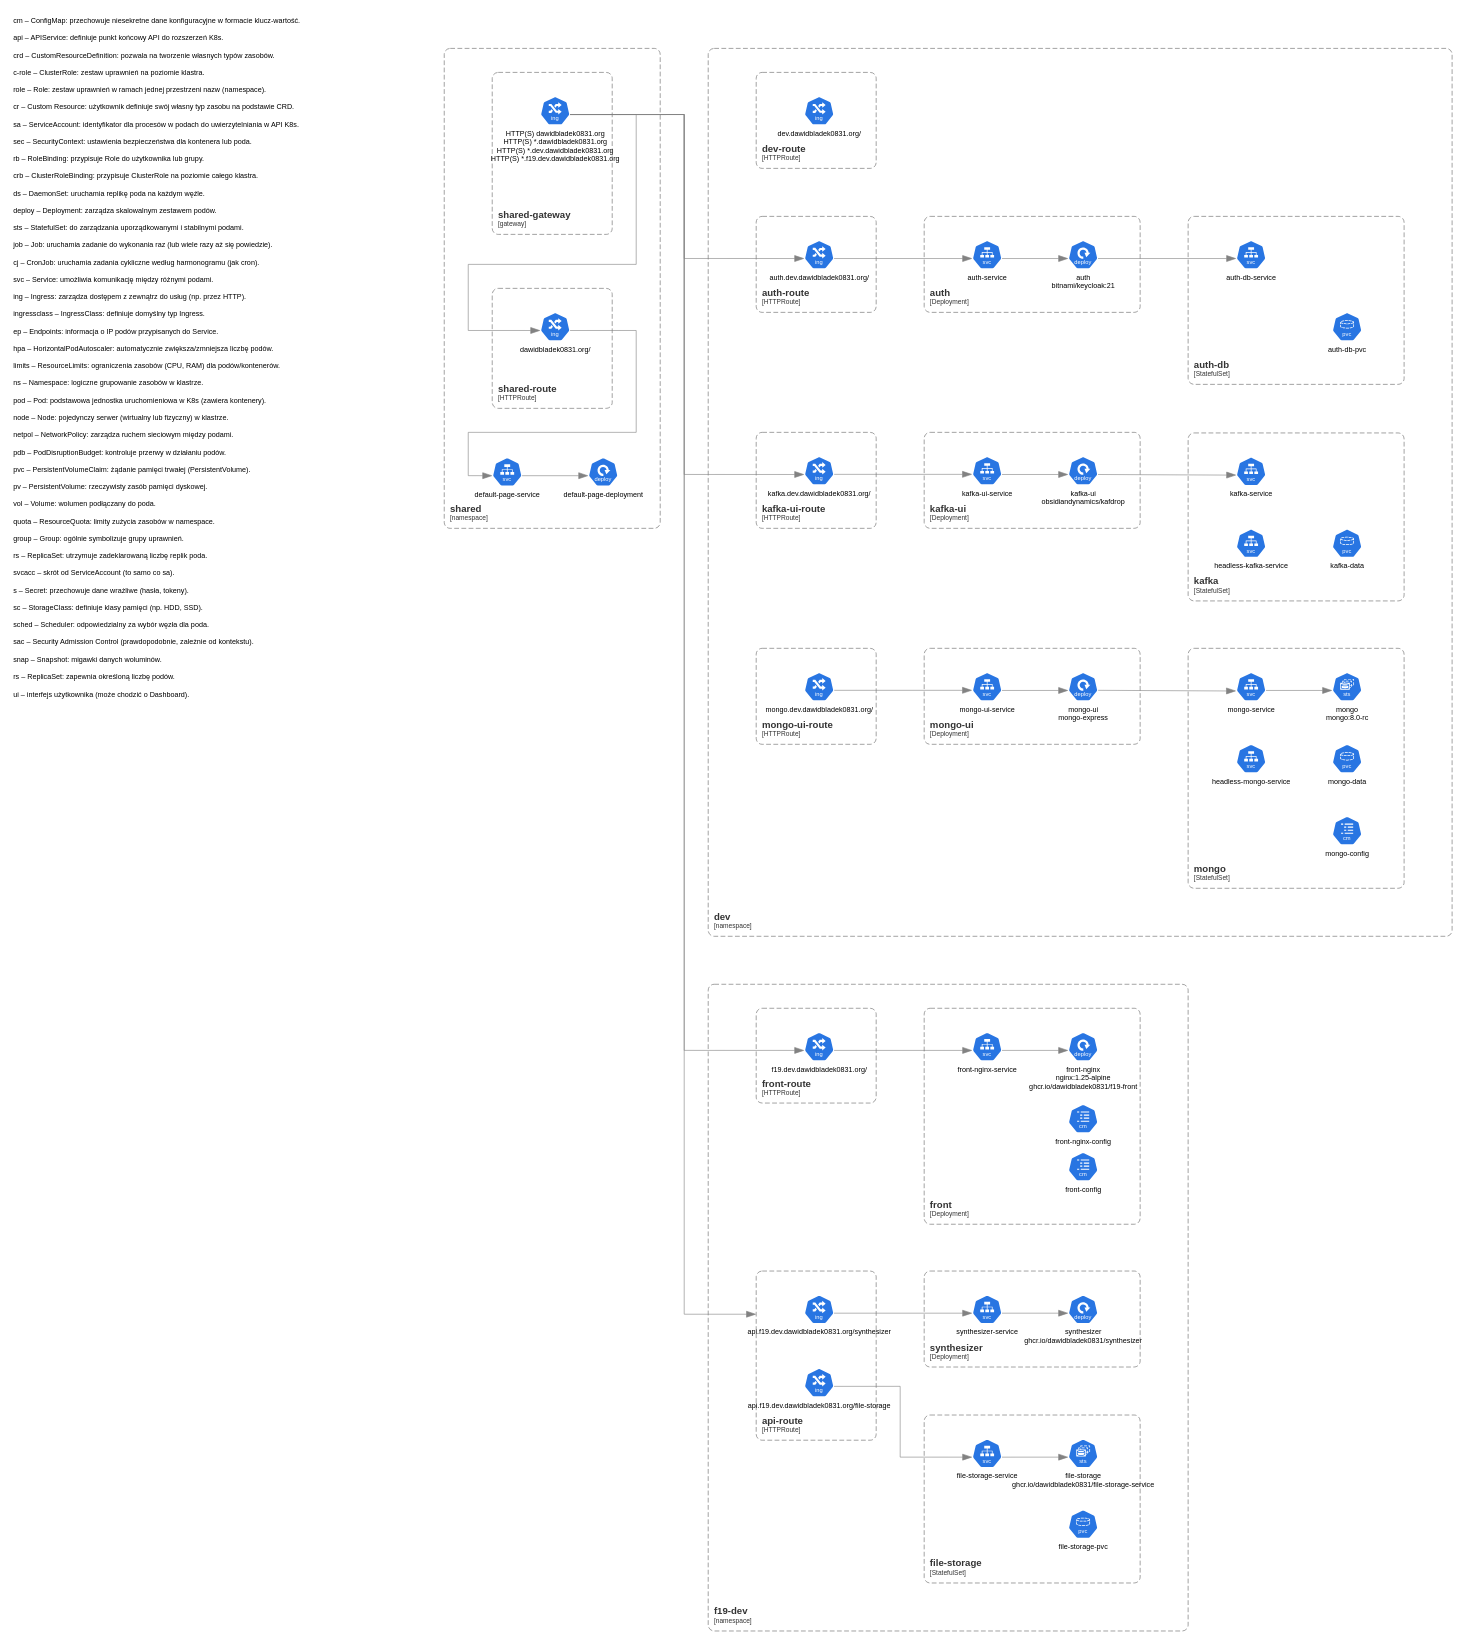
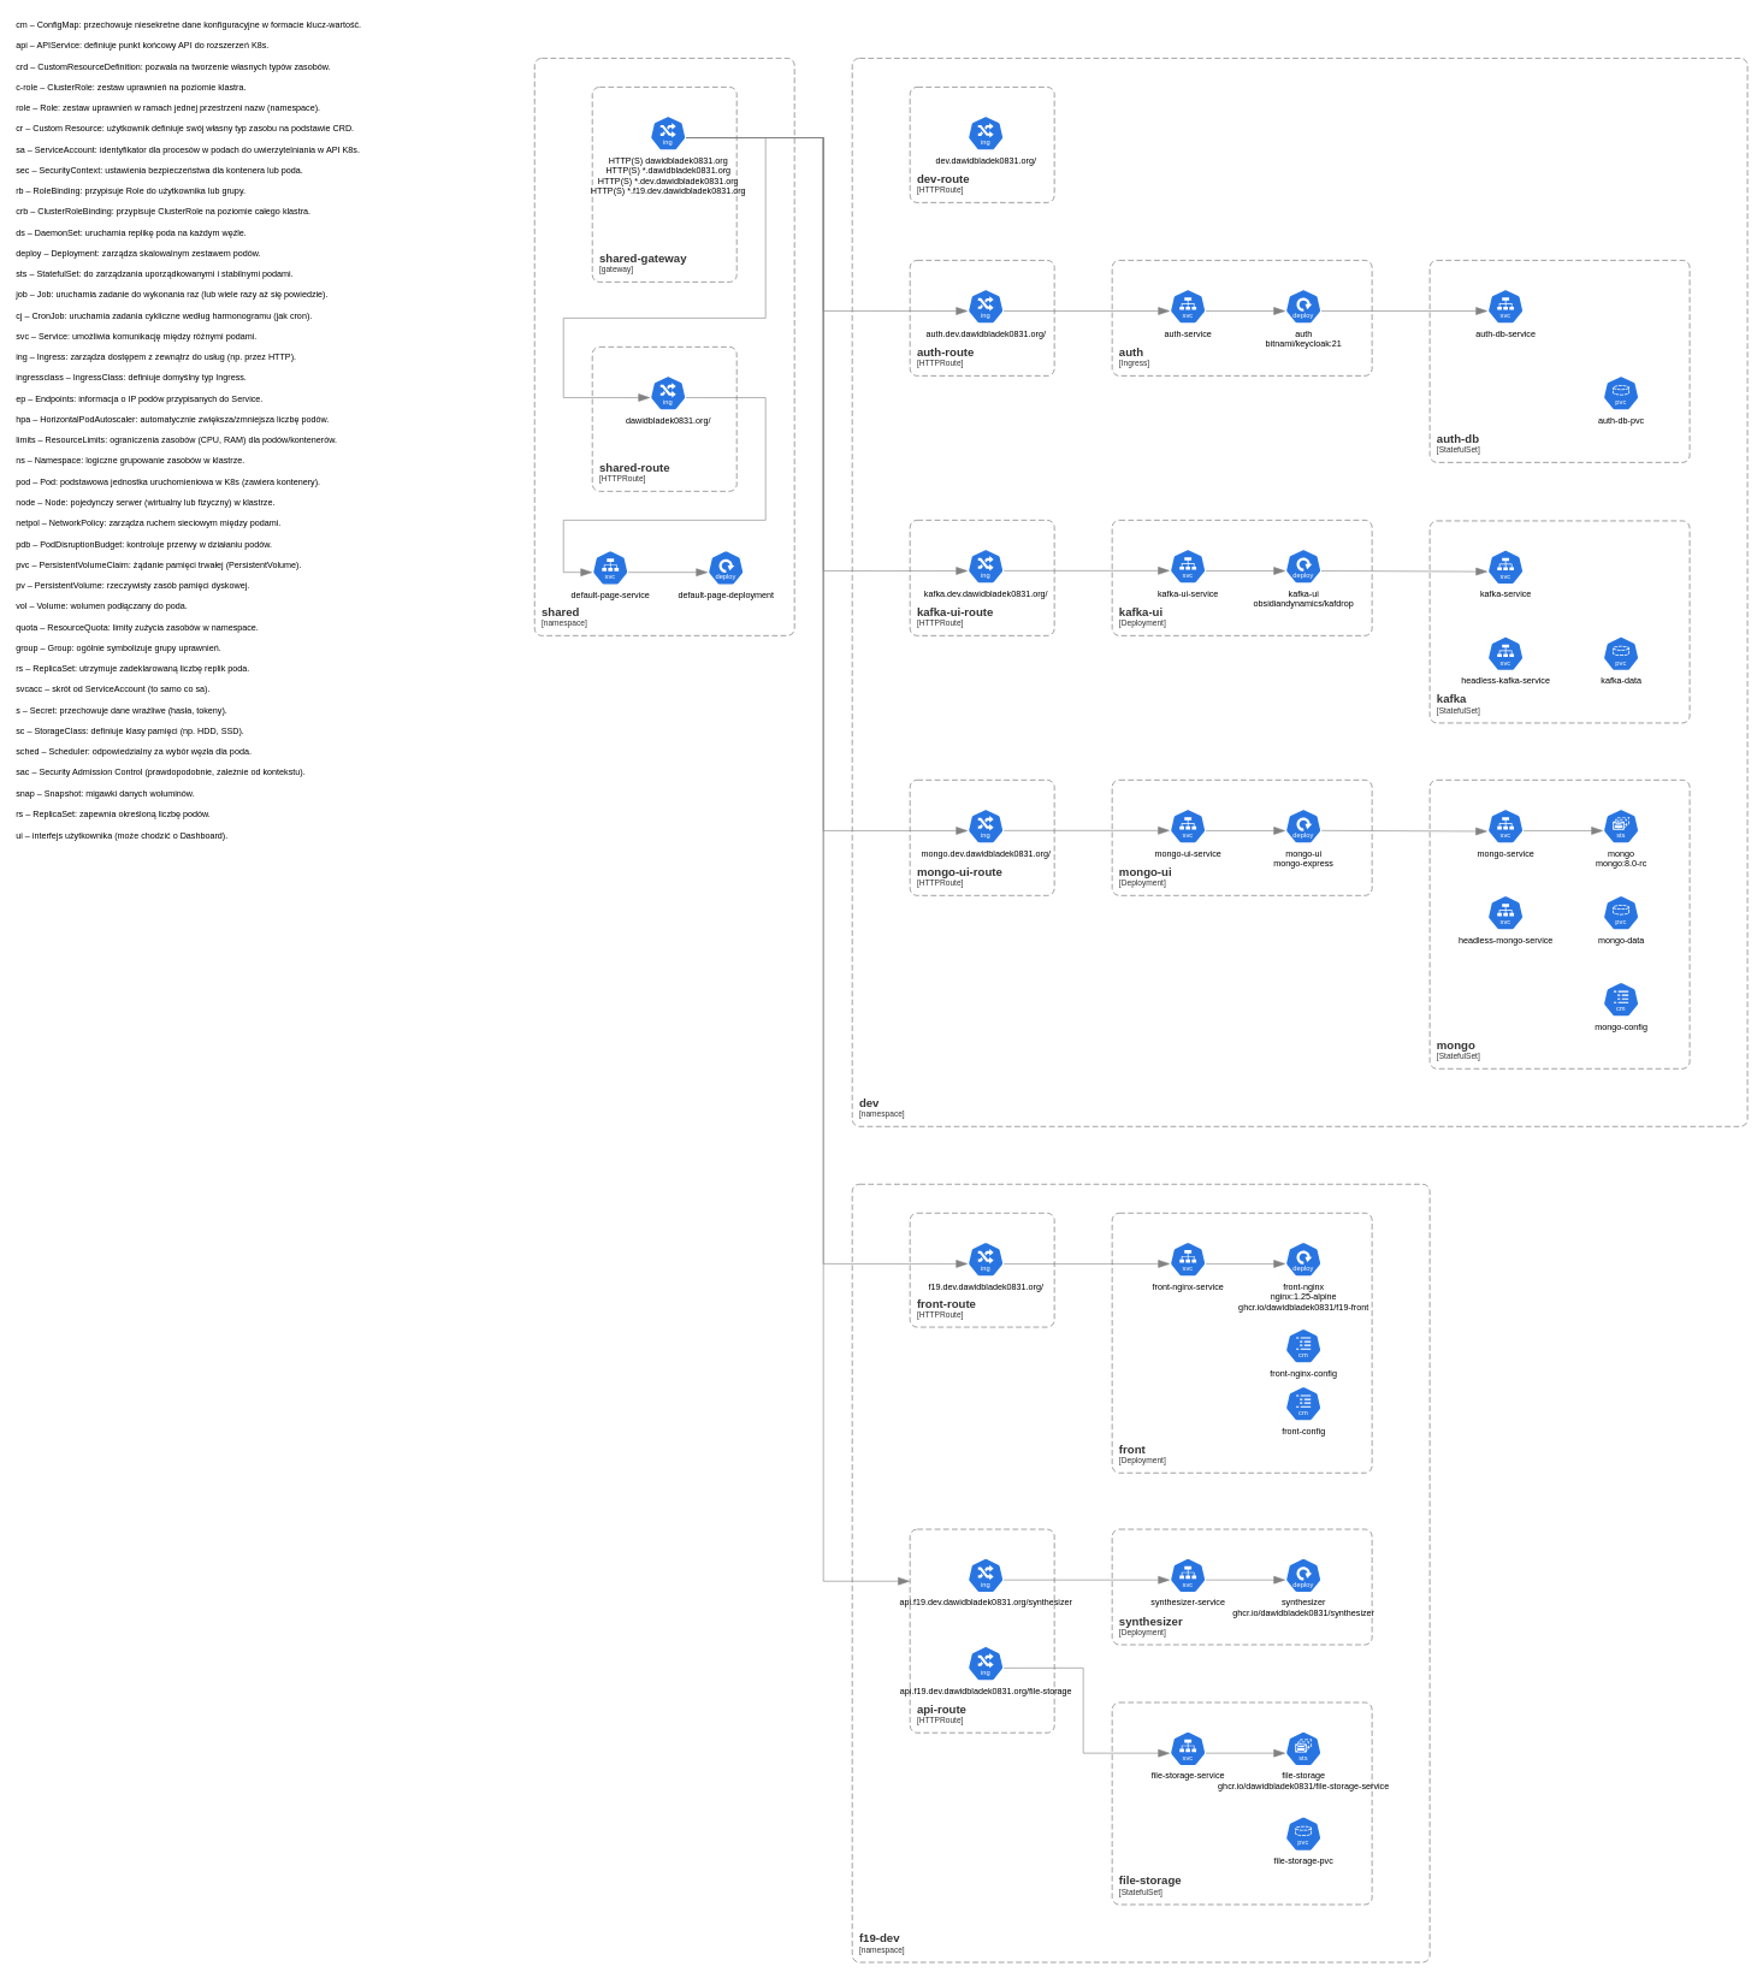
- <mxCell id="29" value="&lt;font style=&quot;font-size: 16px&quot;&gt;&lt;b&gt;&lt;div style=&quot;text-align: left&quot;&gt;auth&lt;/div&gt;&lt;/b&gt;&lt;/font&gt;&lt;div style=&quot;text-align: left&quot;&gt;[Deployment]&lt;/div&gt;" style="rounded=1;fontSize=11;whiteSpace=wrap;html=1;dashed=1;arcSize=20;fillColor=none;strokeColor=#666666;fontColor=#333333;labelBackgroundColor=none;align=left;verticalAlign=bottom;labelBorderColor=none;spacingTop=0;spacing=10;dashPattern=8 4;metaEdit=1;rotatable=0;perimeter=rectanglePerimeter;noLabel=0;labelPadding=0;allowArrows=0;connectable=0;expand=0;recursiveResize=0;editable=1;pointerEvents=0;absoluteArcSize=1;points=[[0.25,0,0],[0.5,0,0],[0.75,0,0],[1,0.25,0],[1,0.5,0],[1,0.75,0],[0.75,1,0],[0.5,1,0],[0.25,1,0],[0,0.75,0],[0,0.5,0],[0,0.25,0]];" parent="1" vertex="1"><mxGeometry x="1540" y="360" width="360" height="160" as="geometry" /></mxCell>
+ <mxCell id="29" value="&lt;font style=&quot;font-size: 16px&quot;&gt;&lt;b&gt;&lt;div style=&quot;text-align: left&quot;&gt;auth&lt;/div&gt;&lt;/b&gt;&lt;/font&gt;&lt;div style=&quot;text-align: left&quot;&gt;[Ingress]&lt;/div&gt;" style="rounded=1;fontSize=11;whiteSpace=wrap;html=1;dashed=1;arcSize=20;fillColor=none;strokeColor=#666666;fontColor=#333333;labelBackgroundColor=none;align=left;verticalAlign=bottom;labelBorderColor=none;spacingTop=0;spacing=10;dashPattern=8 4;metaEdit=1;rotatable=0;perimeter=rectanglePerimeter;noLabel=0;labelPadding=0;allowArrows=0;connectable=0;expand=0;recursiveResize=0;editable=1;pointerEvents=0;absoluteArcSize=1;points=[[0.25,0,0],[0.5,0,0],[0.75,0,0],[1,0.25,0],[1,0.5,0],[1,0.75,0],[0.75,1,0],[0.5,1,0],[0.25,1,0],[0,0.75,0],[0,0.5,0],[0,0.25,0]];" parent="1" vertex="1"><mxGeometry x="1540" y="360" width="360" height="160" as="geometry" /></mxCell>
+ <mxCell id="79" value="" style="endArrow=blockThin;html=1;fontSize=10;fontColor=#404040;strokeWidth=1;endFill=1;strokeColor=#828282;elbow=vertical;metaEdit=1;endSize=14;startSize=14;jumpStyle=arc;jumpSize=16;rounded=0;edgeStyle=orthogonalEdgeStyle;exitX=0.995;exitY=0.63;exitDx=0;exitDy=0;exitPerimeter=0;entryX=0.005;entryY=0.63;entryDx=0;entryDy=0;entryPerimeter=0;" parent="1" source="3" target="69" edge="1"><mxGeometry width="240" relative="1" as="geometry"><mxPoint x="960" y="200" as="sourcePoint" /><mxPoint x="1350" y="800" as="targetPoint" /><Array as="points"><mxPoint x="1140" y="190" /><mxPoint x="1140" y="1150" /></Array></mxGeometry></mxCell>
